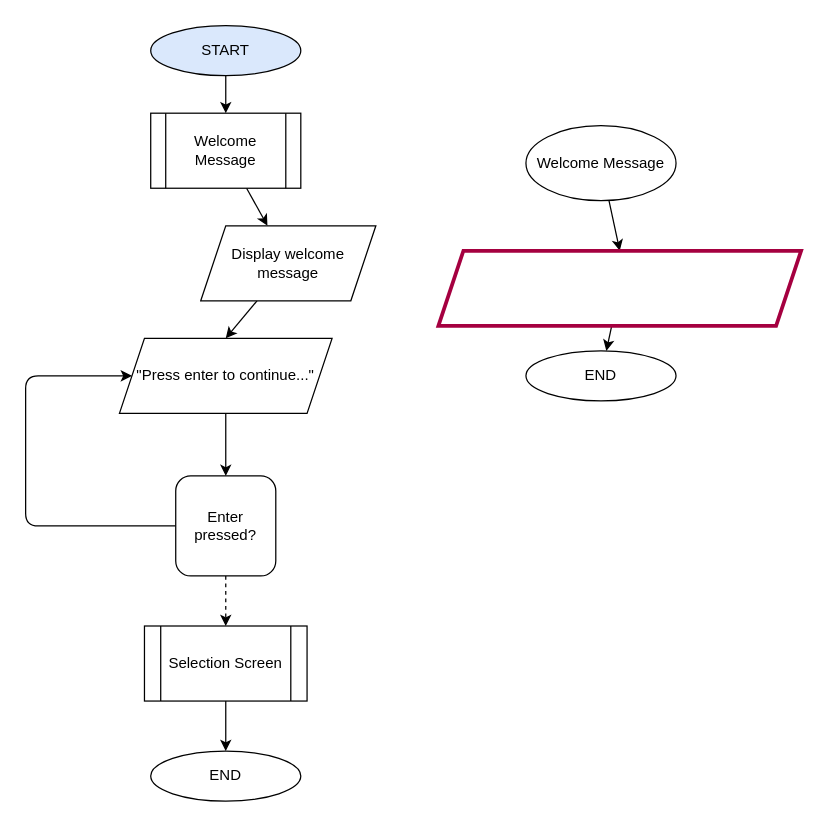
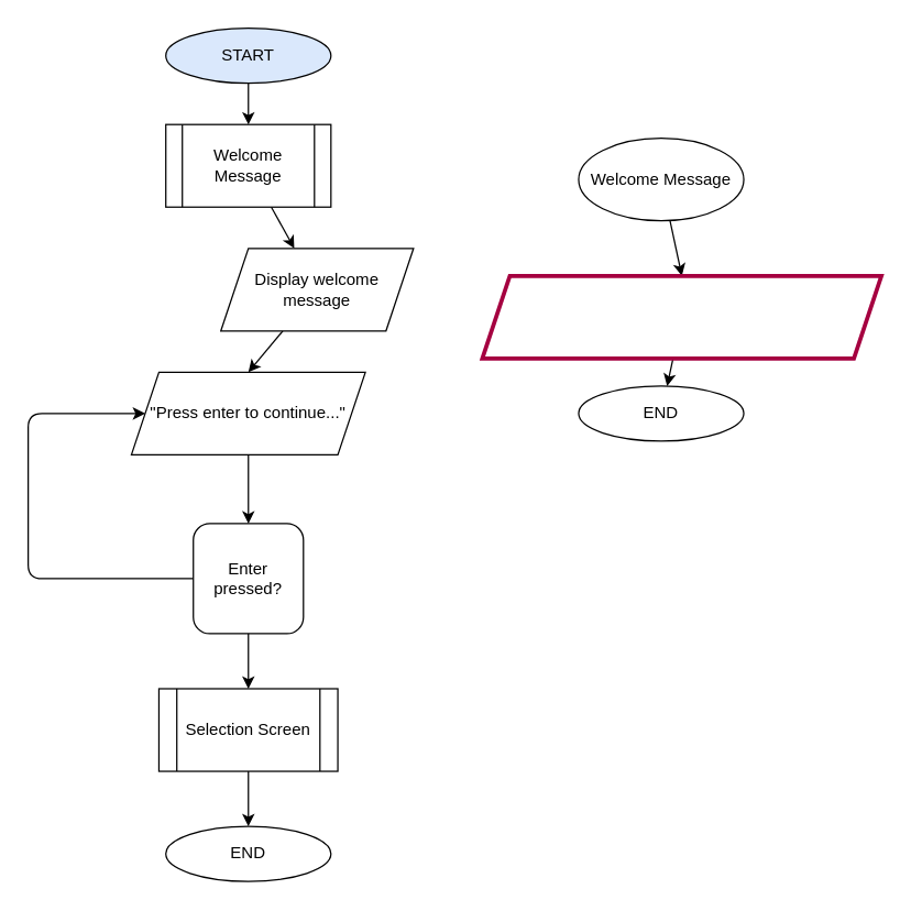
- <mxCell id="8" style="edgeStyle=none;html=1;entryX=0.5;entryY=0;entryDx=0;entryDy=0;dashed=1;" edge="1" parent="1" source="10" target="12"><mxGeometry relative="1" as="geometry" /></mxCell>
+ <mxCell id="8" style="edgeStyle=none;html=1;entryX=0.5;entryY=0;entryDx=0;entryDy=0;" edge="1" parent="1" source="10" target="12"><mxGeometry relative="1" as="geometry" /></mxCell>
